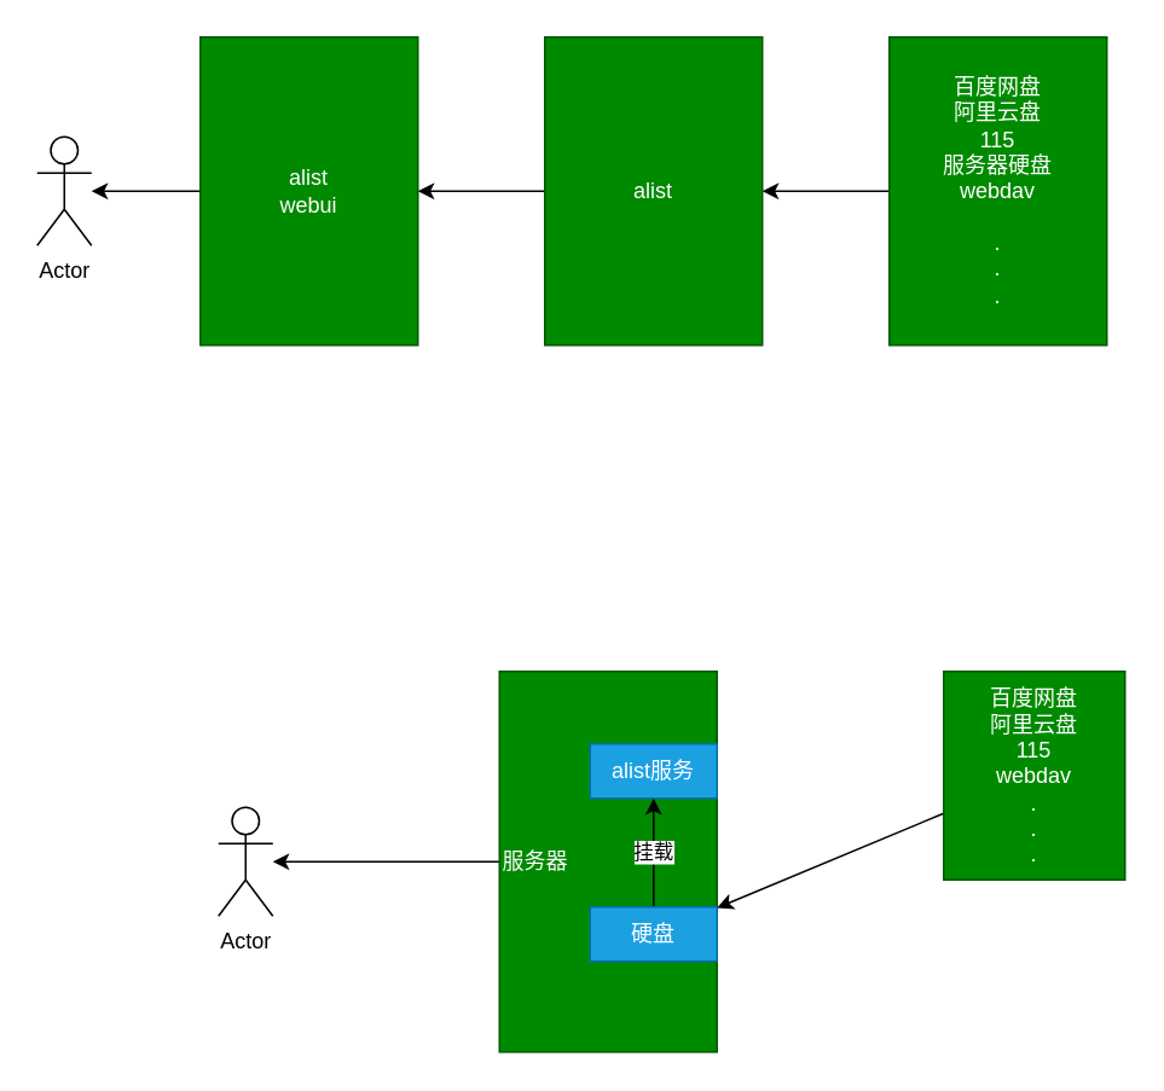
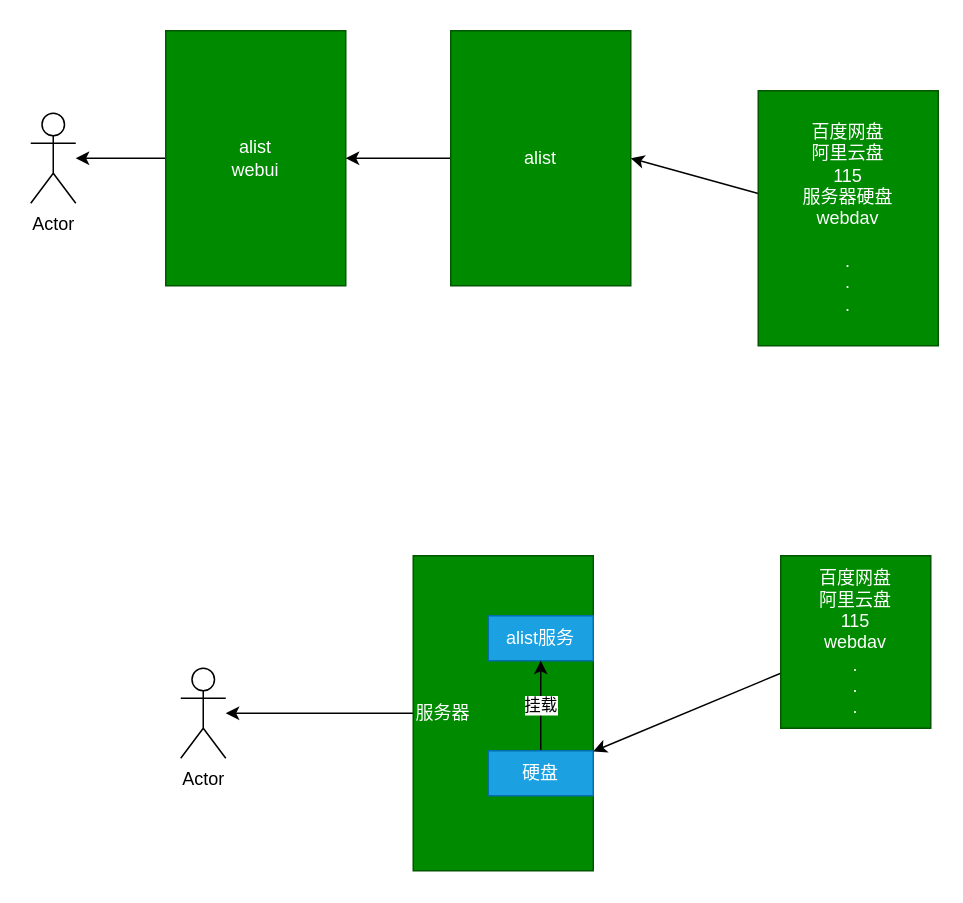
- <mxCell id="8" value="百度网盘&lt;br&gt;阿里云盘&lt;br&gt;115&lt;br&gt;服务器硬盘&lt;br&gt;webdav&lt;br&gt;&lt;br&gt;.&lt;br&gt;.&lt;br&gt;." style="rounded=0;whiteSpace=wrap;html=1;fillColor=#008a00;fontColor=#ffffff;strokeColor=#005700;" parent="1" vertex="1"><mxGeometry x="490" y="20" width="120" height="170" as="geometry" /></mxCell>
+ <mxCell id="8" value="百度网盘&lt;br&gt;阿里云盘&lt;br&gt;115&lt;br&gt;服务器硬盘&lt;br&gt;webdav&lt;br&gt;&lt;br&gt;.&lt;br&gt;.&lt;br&gt;." style="rounded=0;whiteSpace=wrap;html=1;fillColor=#008a00;fontColor=#ffffff;strokeColor=#005700;" parent="1" vertex="1"><mxGeometry x="505" y="60" width="120" height="170" as="geometry" /></mxCell>
